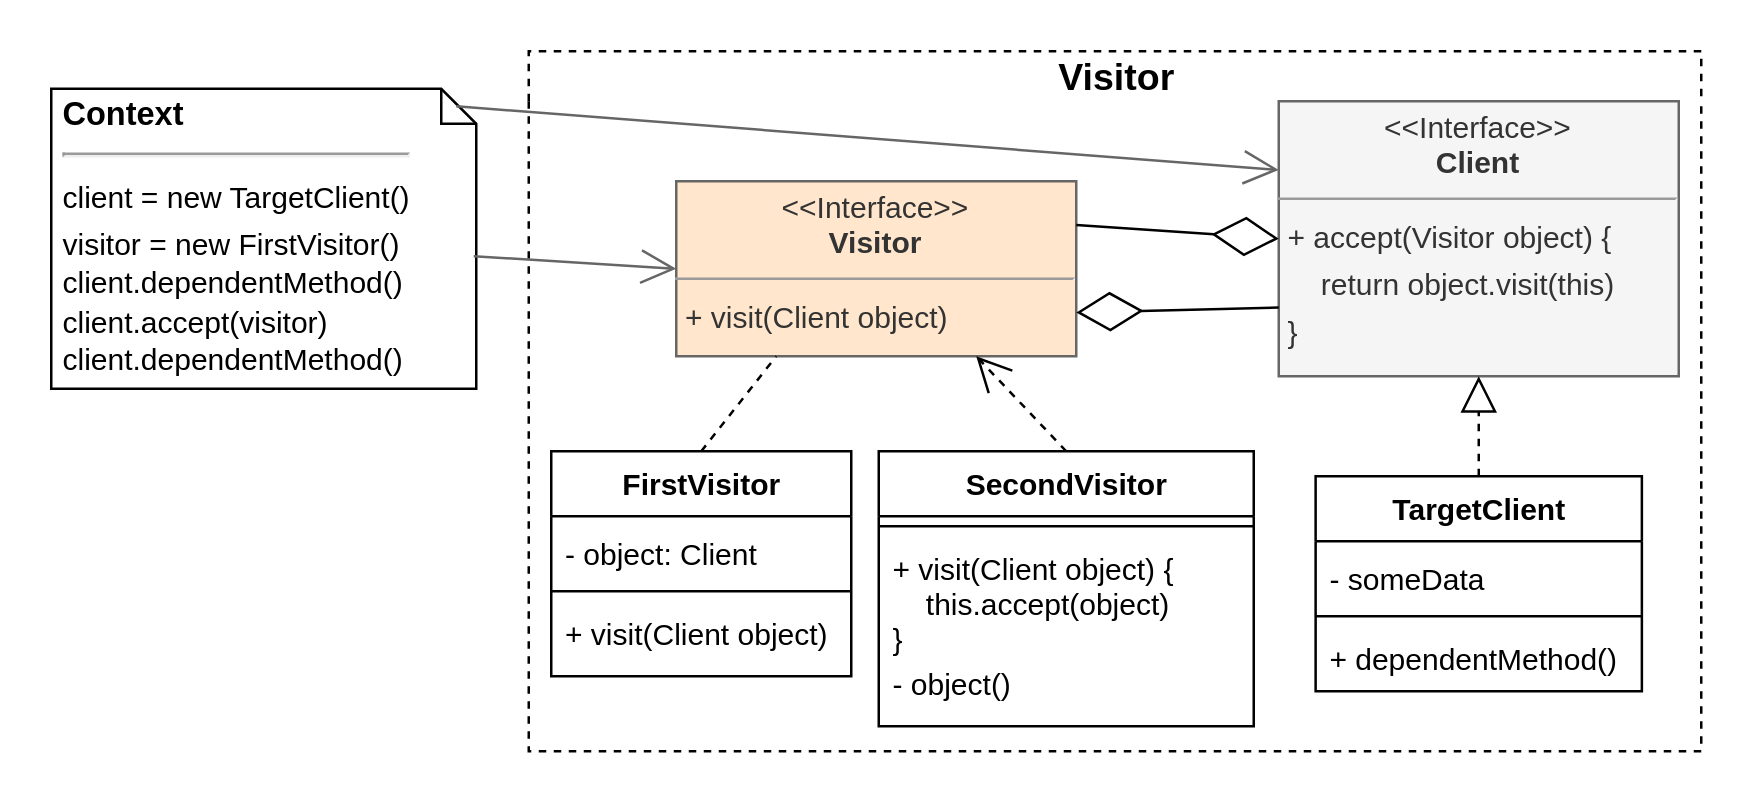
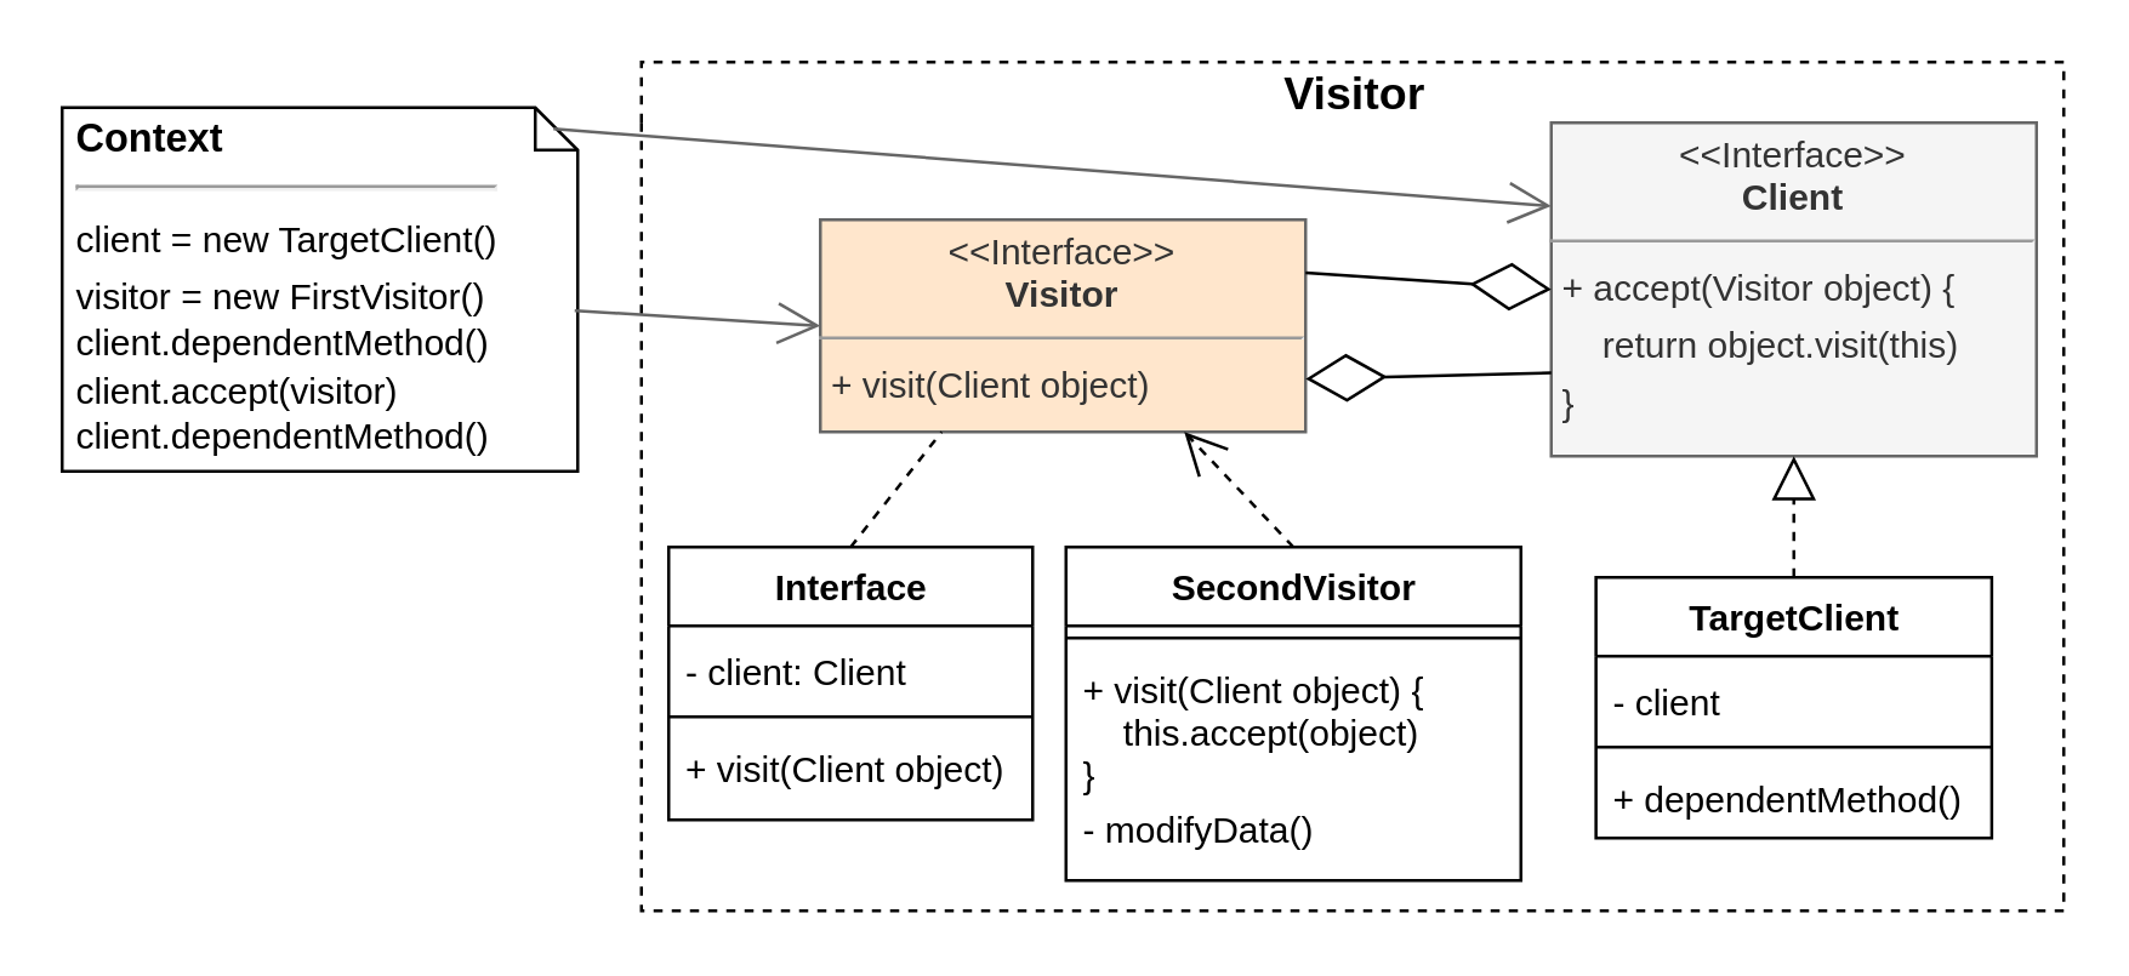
- <mxCell id="11" value="FirstVisitor" style="swimlane;fontStyle=1;align=center;verticalAlign=top;childLayout=stackLayout;horizontal=1;startSize=26;horizontalStack=0;resizeParent=1;resizeParentMax=0;resizeLast=0;collapsible=0;marginBottom=0;rounded=0;shadow=0;glass=0;comic=0;strokeWidth=1;fontSize=12;labelBackgroundColor=none;fillColor=#ffffff;html=1;" vertex="1" parent="2"><mxGeometry x="9" y="160" width="120" height="90" as="geometry" /></mxCell>
+ <mxCell id="11" value="Interface" style="swimlane;fontStyle=1;align=center;verticalAlign=top;childLayout=stackLayout;horizontal=1;startSize=26;horizontalStack=0;resizeParent=1;resizeParentMax=0;resizeLast=0;collapsible=0;marginBottom=0;rounded=0;shadow=0;glass=0;comic=0;strokeWidth=1;fontSize=12;labelBackgroundColor=none;fillColor=#ffffff;html=1;" vertex="1" parent="2"><mxGeometry x="9" y="160" width="120" height="90" as="geometry" /></mxCell>
- <mxCell id="12" value="- object: Client" style="text;strokeColor=none;fillColor=none;align=left;verticalAlign=top;spacingLeft=4;spacingRight=4;overflow=hidden;rotatable=0;points=[[0,0.5],[1,0.5]];portConstraint=eastwest;spacingTop=2;" vertex="1" parent="11"><mxGeometry y="26" width="120" height="26" as="geometry" /></mxCell>
+ <mxCell id="12" value="- client: Client" style="text;strokeColor=none;fillColor=none;align=left;verticalAlign=top;spacingLeft=4;spacingRight=4;overflow=hidden;rotatable=0;points=[[0,0.5],[1,0.5]];portConstraint=eastwest;spacingTop=2;" vertex="1" parent="11"><mxGeometry y="26" width="120" height="26" as="geometry" /></mxCell>
- <mxCell id="4" value="- someData" style="text;strokeColor=none;fillColor=none;align=left;verticalAlign=top;spacingLeft=4;spacingRight=4;overflow=hidden;rotatable=0;points=[[0,0.5],[1,0.5]];portConstraint=eastwest;spacingTop=2;" vertex="1" parent="3"><mxGeometry y="26" width="130.5" height="26" as="geometry" /></mxCell>
+ <mxCell id="4" value="- client" style="text;strokeColor=none;fillColor=none;align=left;verticalAlign=top;spacingLeft=4;spacingRight=4;overflow=hidden;rotatable=0;points=[[0,0.5],[1,0.5]];portConstraint=eastwest;spacingTop=2;" vertex="1" parent="3"><mxGeometry y="26" width="130.5" height="26" as="geometry" /></mxCell>
- <mxCell id="10" value="- object()" style="text;strokeColor=none;fillColor=none;align=left;verticalAlign=top;spacingLeft=4;spacingRight=4;overflow=hidden;rotatable=0;points=[[0,0.5],[1,0.5]];portConstraint=eastwest;" vertex="1" parent="7"><mxGeometry y="80" width="150" height="30" as="geometry" /></mxCell>
+ <mxCell id="10" value="- modifyData()" style="text;strokeColor=none;fillColor=none;align=left;verticalAlign=top;spacingLeft=4;spacingRight=4;overflow=hidden;rotatable=0;points=[[0,0.5],[1,0.5]];portConstraint=eastwest;" vertex="1" parent="7"><mxGeometry y="80" width="150" height="30" as="geometry" /></mxCell>
